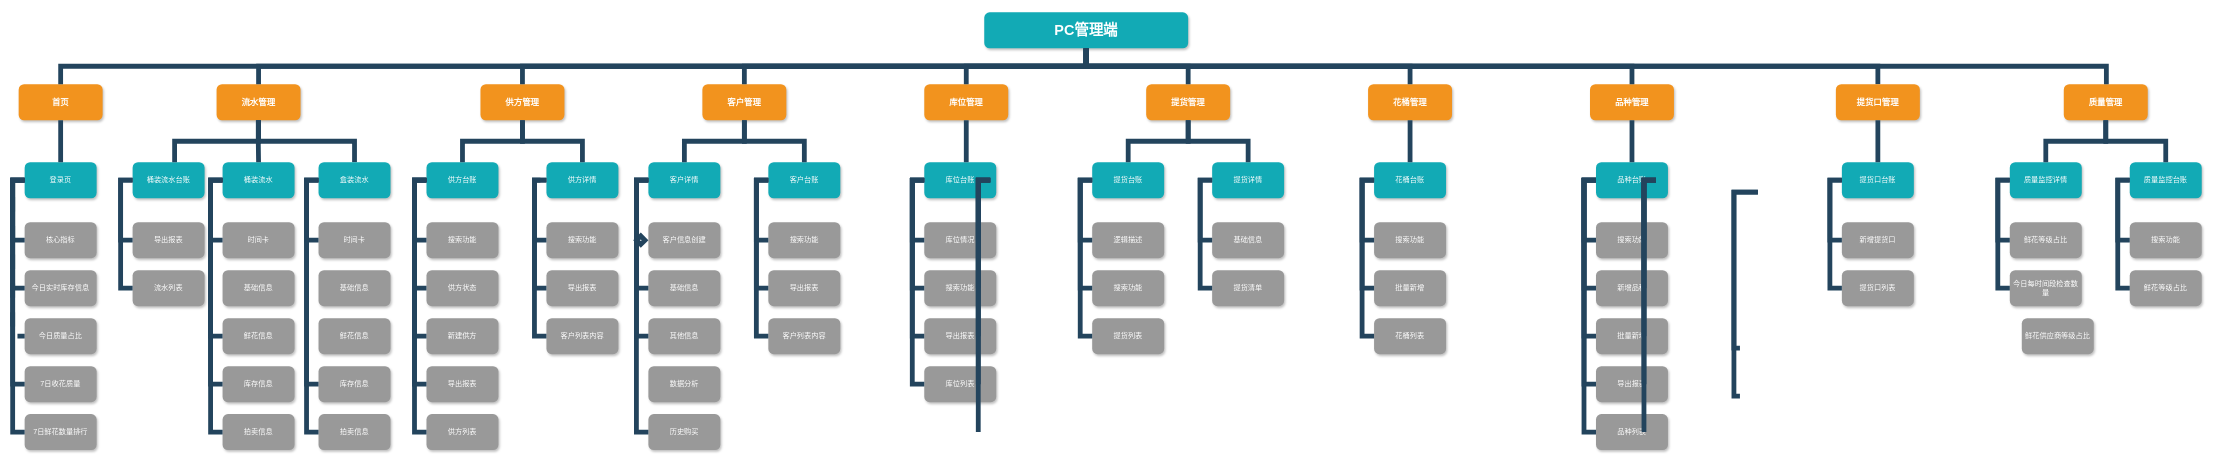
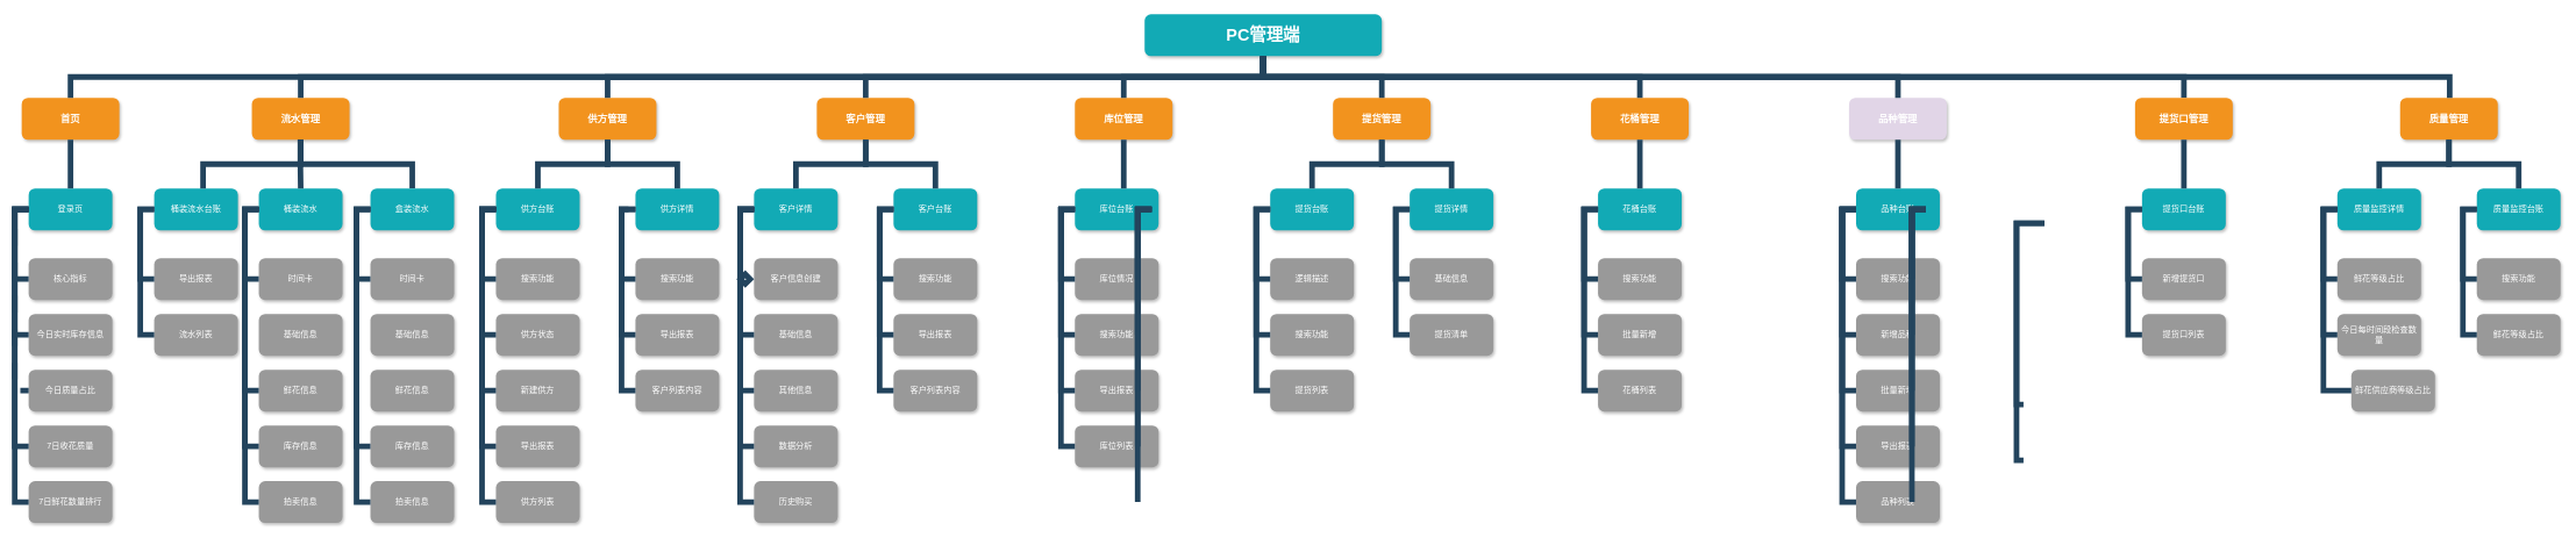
- <mxCell id="5" value="品种管理" style="whiteSpace=wrap;rounded=1;fillColor=#F2931E;strokeColor=none;shadow=1;fontColor=#FFFFFF;fontStyle=1;fontSize=14" parent="1" vertex="1"><mxGeometry x="2650" y="140" width="140" height="60" as="geometry" /></mxCell>
+ <mxCell id="5" value="品种管理" style="whiteSpace=wrap;rounded=1;fillColor=#e1d5e7;strokeColor=none;shadow=1;fontColor=#FFFFFF;fontStyle=1;fontSize=14;" parent="1" vertex="1"><mxGeometry x="2650" y="140" width="140" height="60" as="geometry" /></mxCell>
+ <mxCell id="129" value="" style="edgeStyle=elbowEdgeStyle;elbow=horizontal;rounded=0;fontColor=#000000;endArrow=none;endFill=0;strokeWidth=8;strokeColor=#23445D;" edge="1" parent="1" source="120" target="124"><mxGeometry width="100" height="100" relative="1" as="geometry"><mxPoint x="3340" y="300" as="sourcePoint" /><mxPoint x="3340" y="560" as="targetPoint" /><Array as="points"><mxPoint x="3330" y="440" /></Array></mxGeometry></mxCell>
+ <mxCell id="44" value="" style="edgeStyle=elbowEdgeStyle;elbow=horizontal;rounded=0;fontColor=#000000;endArrow=none;endFill=0;strokeWidth=8;strokeColor=#23445D;" parent="1" source="19" target="24" edge="1"><mxGeometry width="100" height="100" relative="1" as="geometry"><mxPoint x="1070" y="300" as="sourcePoint" /><mxPoint x="1070" y="640" as="targetPoint" /><Array as="points"><mxPoint x="1060" y="470" /></Array></mxGeometry></mxCell>
